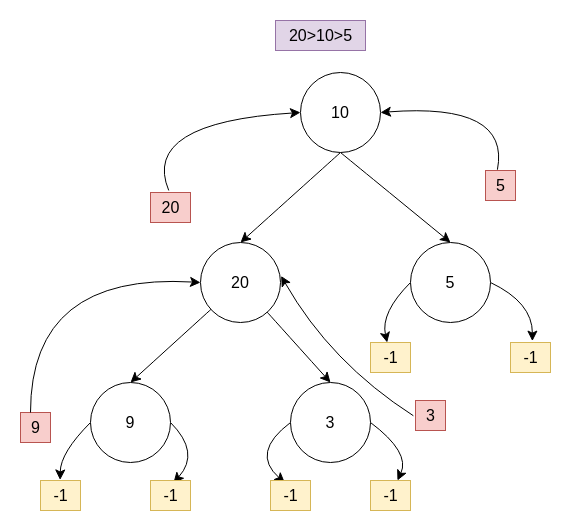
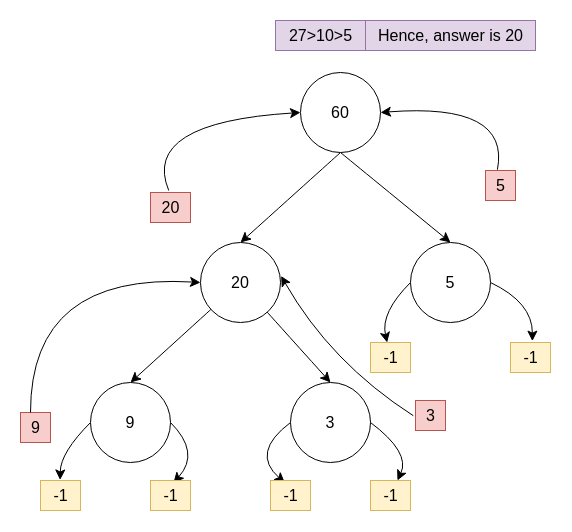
- <mxCell id="31" value="20&amp;gt;10&amp;gt;5" style="text;html=1;align=center;verticalAlign=middle;resizable=0;points=[];autosize=1;strokeColor=#9673a6;fillColor=#e1d5e7;fontSize=16;" parent="1" vertex="1"><mxGeometry x="275" y="20" width="90" height="30" as="geometry" /></mxCell>
+ <mxCell id="31" value="27&amp;gt;10&amp;gt;5" style="text;html=1;align=center;verticalAlign=middle;resizable=0;points=[];autosize=1;strokeColor=#9673a6;fillColor=#e1d5e7;fontSize=16;" parent="1" vertex="1"><mxGeometry x="275" y="20" width="90" height="30" as="geometry" /></mxCell>
+ <mxCell id="32" value="Hence, answer is 20" style="text;html=1;align=center;verticalAlign=middle;resizable=0;points=[];autosize=1;strokeColor=#9673a6;fillColor=#e1d5e7;fontSize=16;" parent="1" vertex="1"><mxGeometry x="365" y="20" width="170" height="30" as="geometry" /></mxCell>
- <mxCell id="4" value="10" style="ellipse;whiteSpace=wrap;html=1;aspect=fixed;fontSize=16;" parent="1" vertex="1"><mxGeometry x="300" y="72" width="80" height="80" as="geometry" /></mxCell>
+ <mxCell id="4" value="60" style="ellipse;whiteSpace=wrap;html=1;aspect=fixed;fontSize=16;" parent="1" vertex="1"><mxGeometry x="300" y="72" width="80" height="80" as="geometry" /></mxCell>
